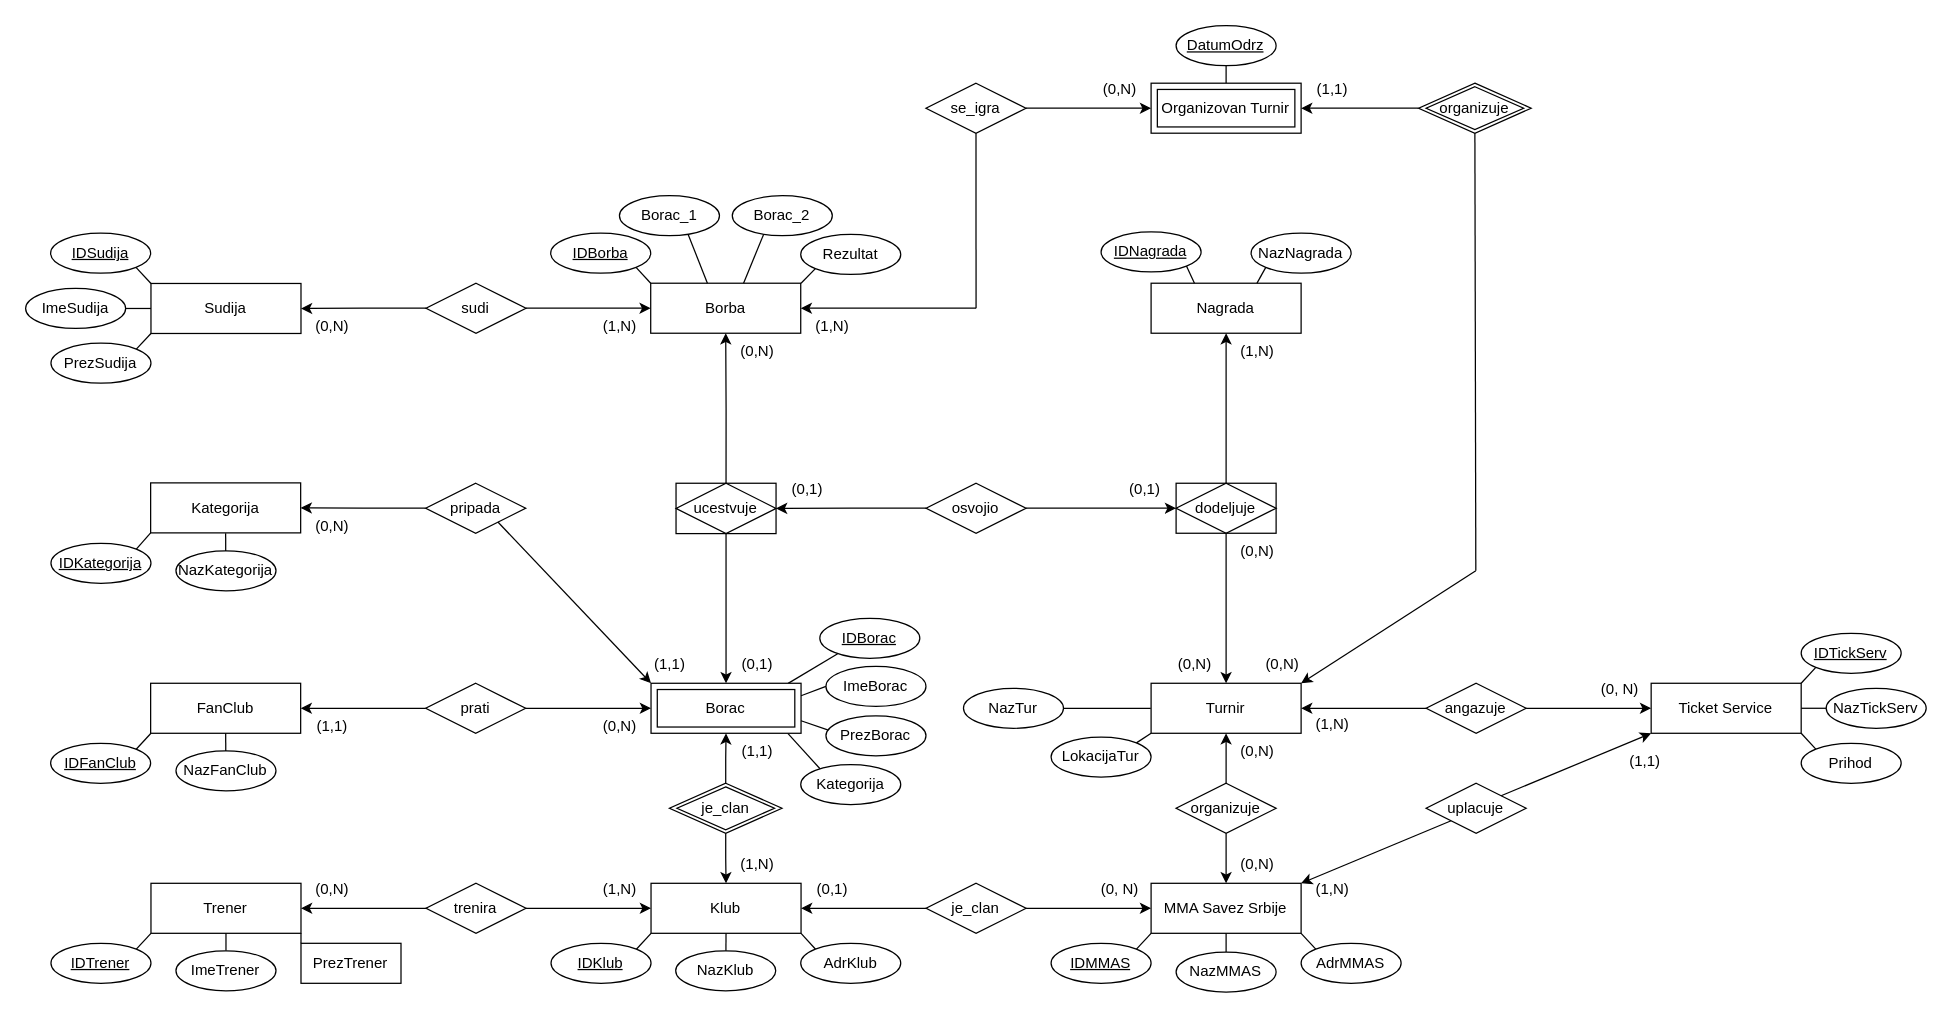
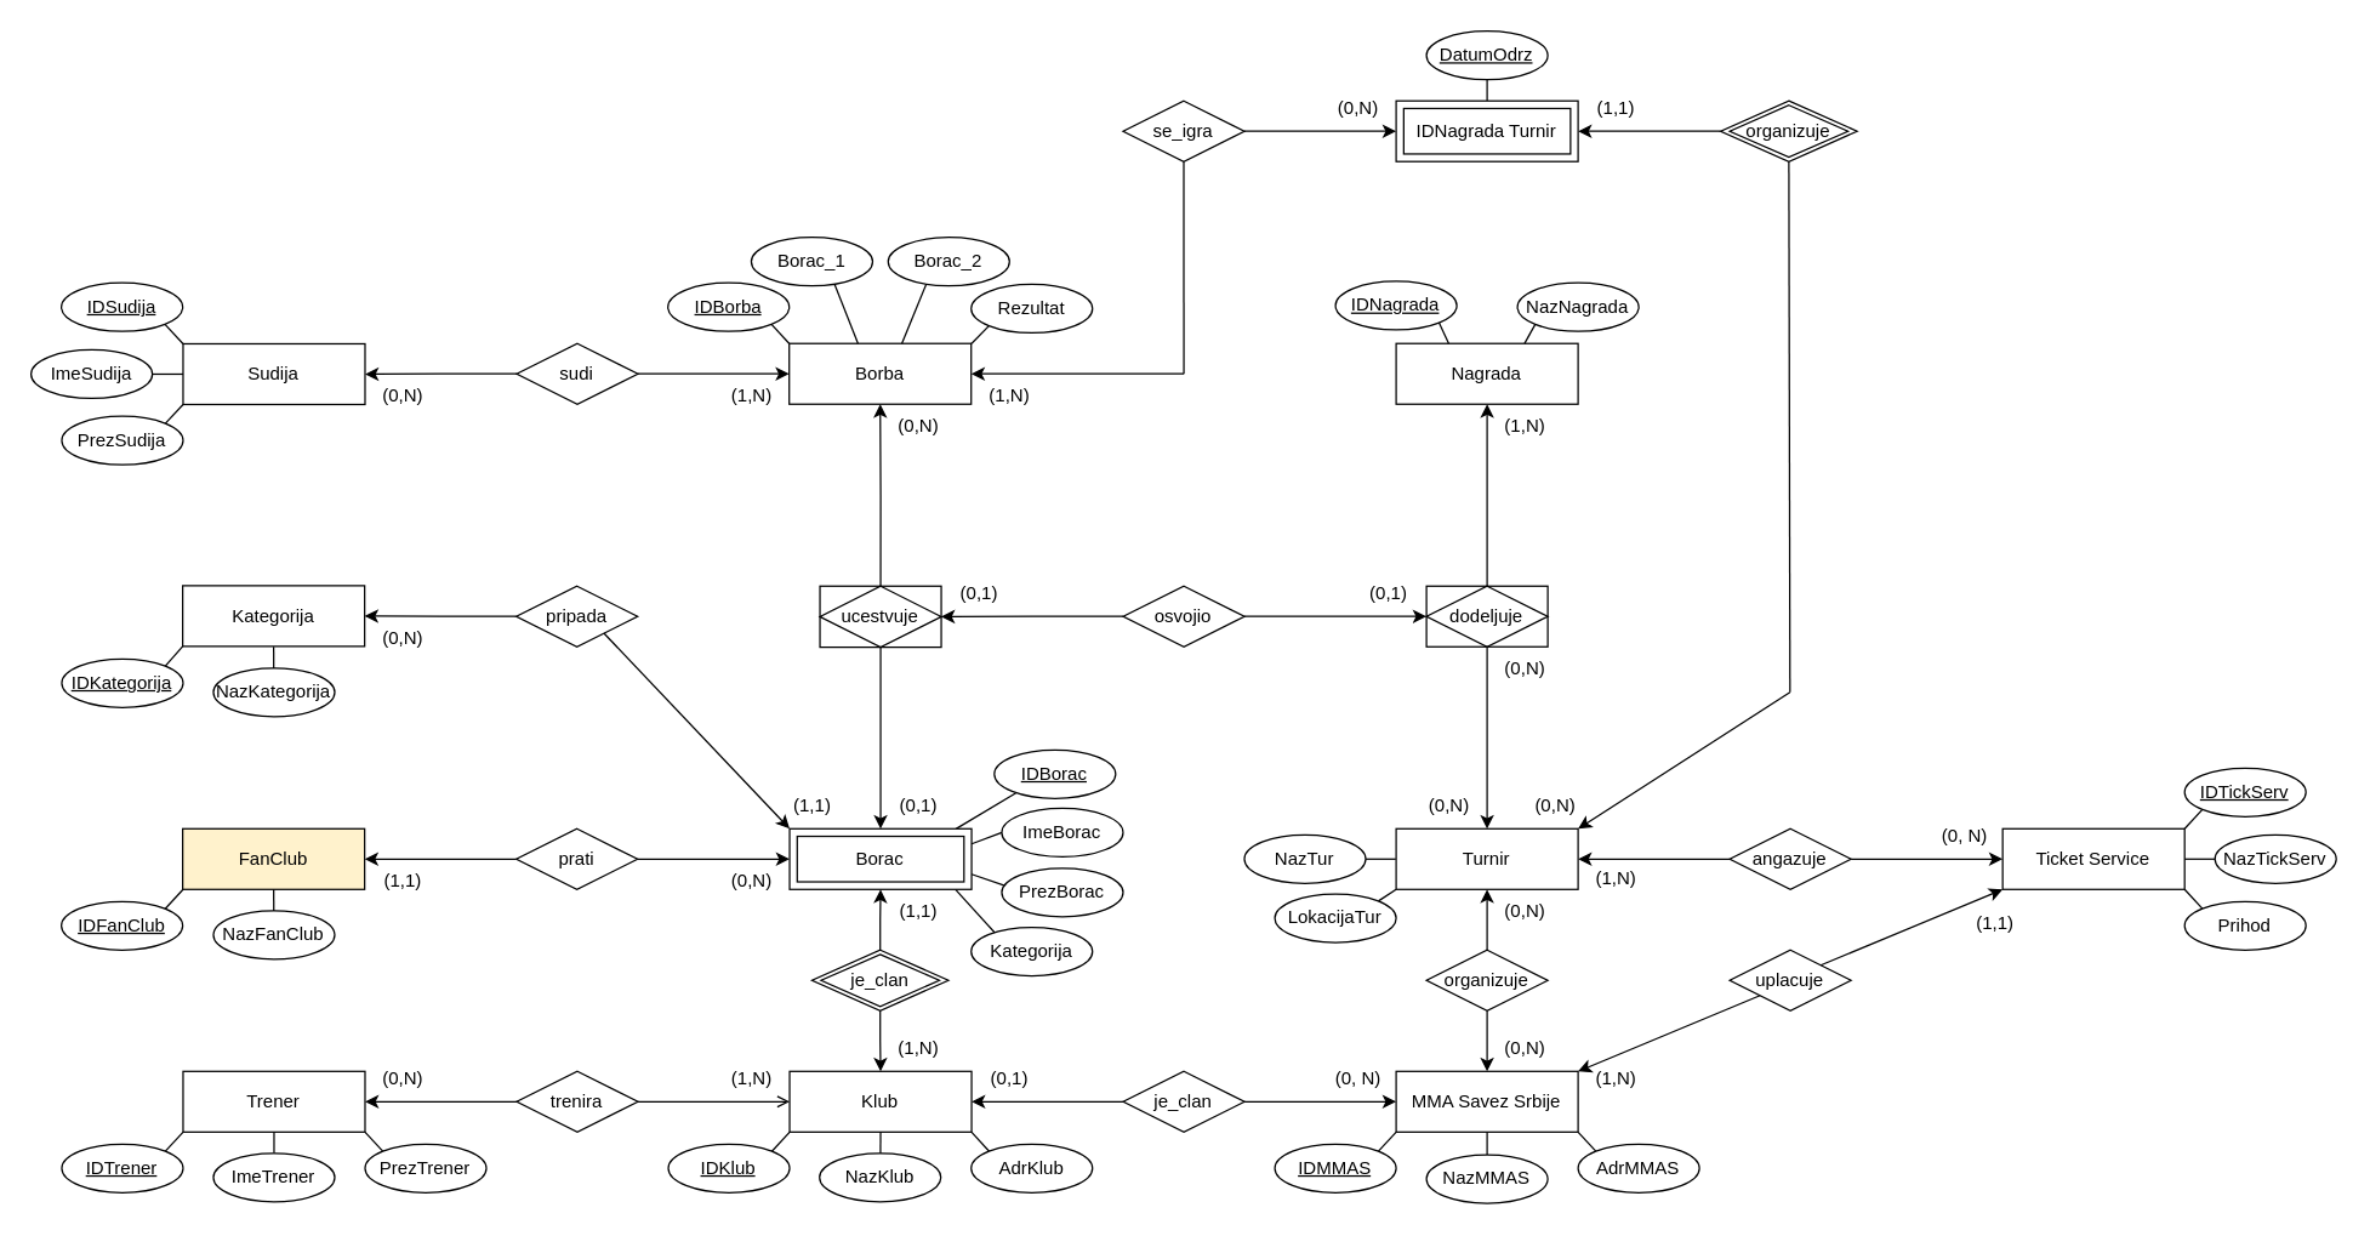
- <mxCell id="148" value="Organizovan Turnir" style="shape=ext;margin=3;double=1;whiteSpace=wrap;html=1;align=center;" parent="1" vertex="1"><mxGeometry x="920.26" y="66" width="120" height="40" as="geometry" /></mxCell>
+ <mxCell id="148" value="IDNagrada Turnir" style="shape=ext;margin=3;double=1;whiteSpace=wrap;html=1;align=center;" parent="1" vertex="1"><mxGeometry x="920.26" y="66" width="120" height="40" as="geometry" /></mxCell>
- <mxCell id="3" value="FanClub" style="whiteSpace=wrap;html=1;align=center;" parent="1" vertex="1"><mxGeometry x="120" y="546" width="120" height="40" as="geometry" /></mxCell>
+ <mxCell id="3" value="FanClub" style="whiteSpace=wrap;html=1;align=center;fillColor=#fff2cc;" parent="1" vertex="1"><mxGeometry x="120" y="546" width="120" height="40" as="geometry" /></mxCell>
- <mxCell id="21" value="NazTur" style="ellipse;whiteSpace=wrap;html=1;align=center;" parent="1" vertex="1"><mxGeometry x="770.18" y="550" width="80" height="32" as="geometry" /></mxCell>
+ <mxCell id="21" value="NazTur" style="ellipse;whiteSpace=wrap;html=1;align=center;" parent="1" vertex="1"><mxGeometry x="820.18" y="550" width="80" height="32" as="geometry" /></mxCell>
- <mxCell id="43" style="edgeStyle=orthogonalEdgeStyle;rounded=0;orthogonalLoop=1;jettySize=auto;html=1;exitX=1;exitY=0.5;exitDx=0;exitDy=0;" parent="1" source="44" target="9" edge="1"><mxGeometry relative="1" as="geometry"><Array as="points" /></mxGeometry></mxCell>
+ <mxCell id="43" style="edgeStyle=orthogonalEdgeStyle;rounded=0;orthogonalLoop=1;jettySize=auto;html=1;exitX=1;exitY=0.5;exitDx=0;exitDy=0;endArrow=open;" parent="1" source="44" target="9" edge="1"><mxGeometry relative="1" as="geometry"><Array as="points" /></mxGeometry></mxCell>
- <mxCell id="67" value="PrezTrener" style="whiteSpace=wrap;html=1;align=center;rounded=0;" parent="1" vertex="1"><mxGeometry x="240.26" y="754" width="80" height="32" as="geometry" /></mxCell>
+ <mxCell id="67" value="PrezTrener" style="ellipse;whiteSpace=wrap;html=1;align=center;" parent="1" vertex="1"><mxGeometry x="240.26" y="754" width="80" height="32" as="geometry" /></mxCell>
